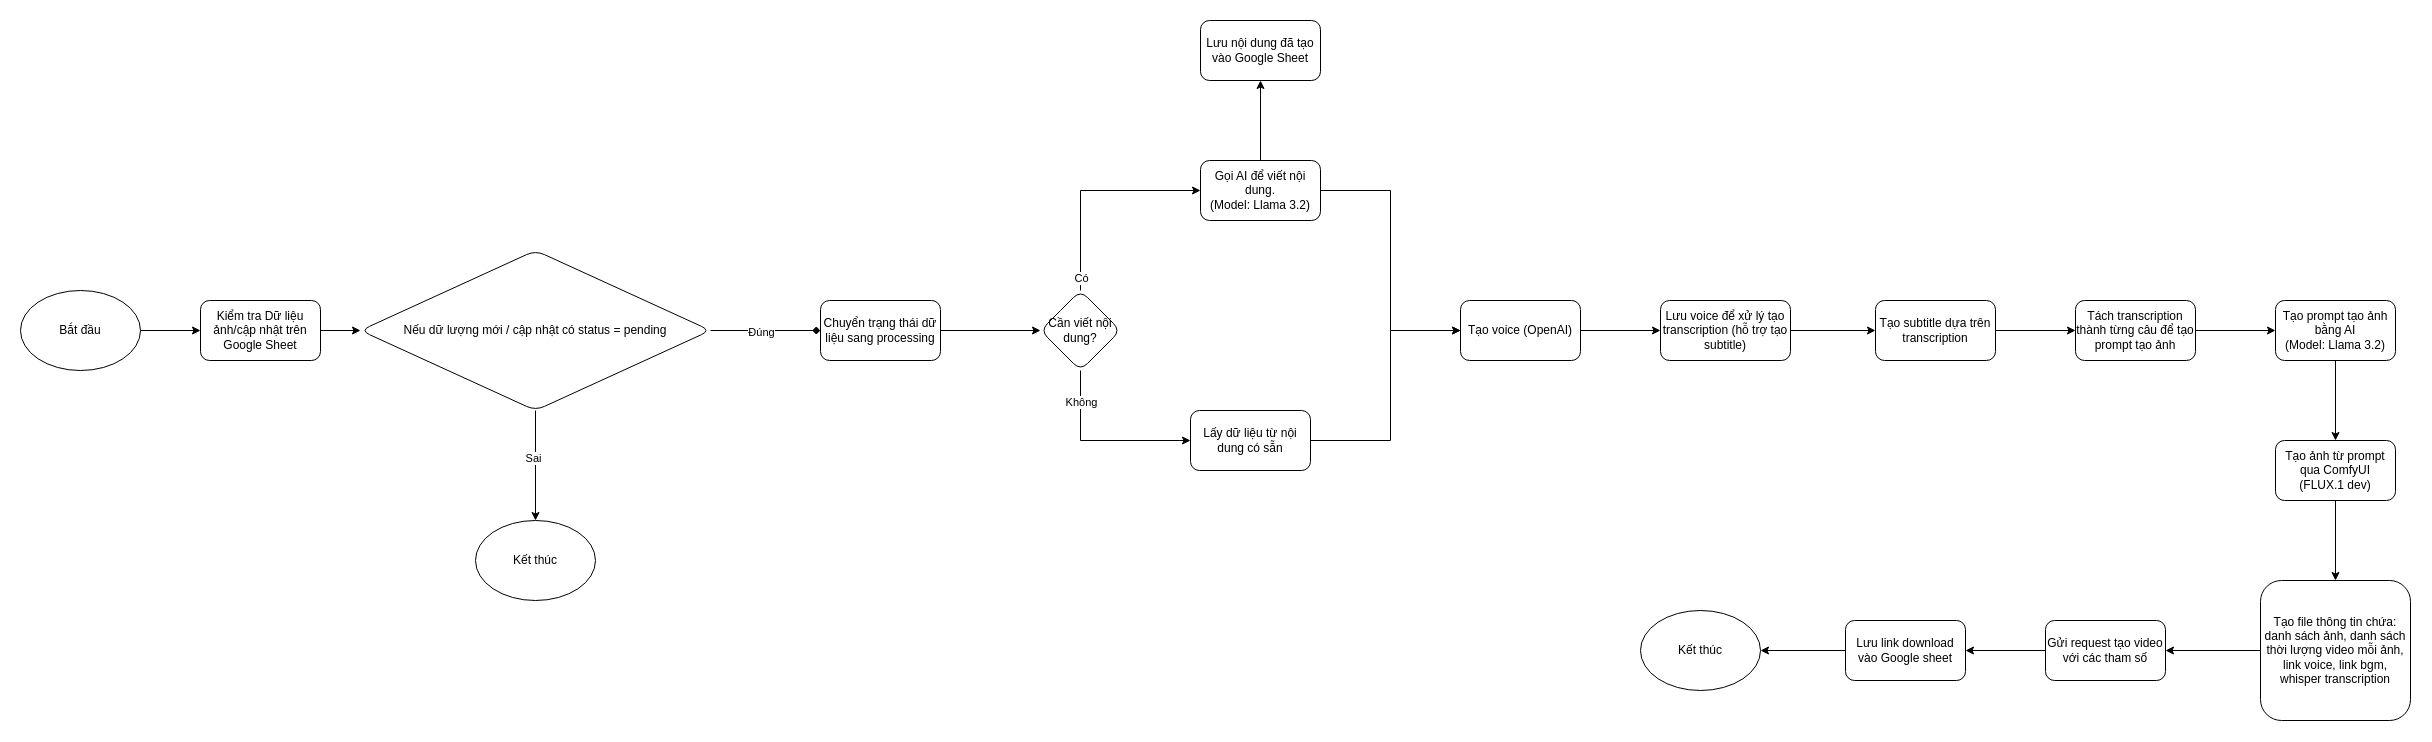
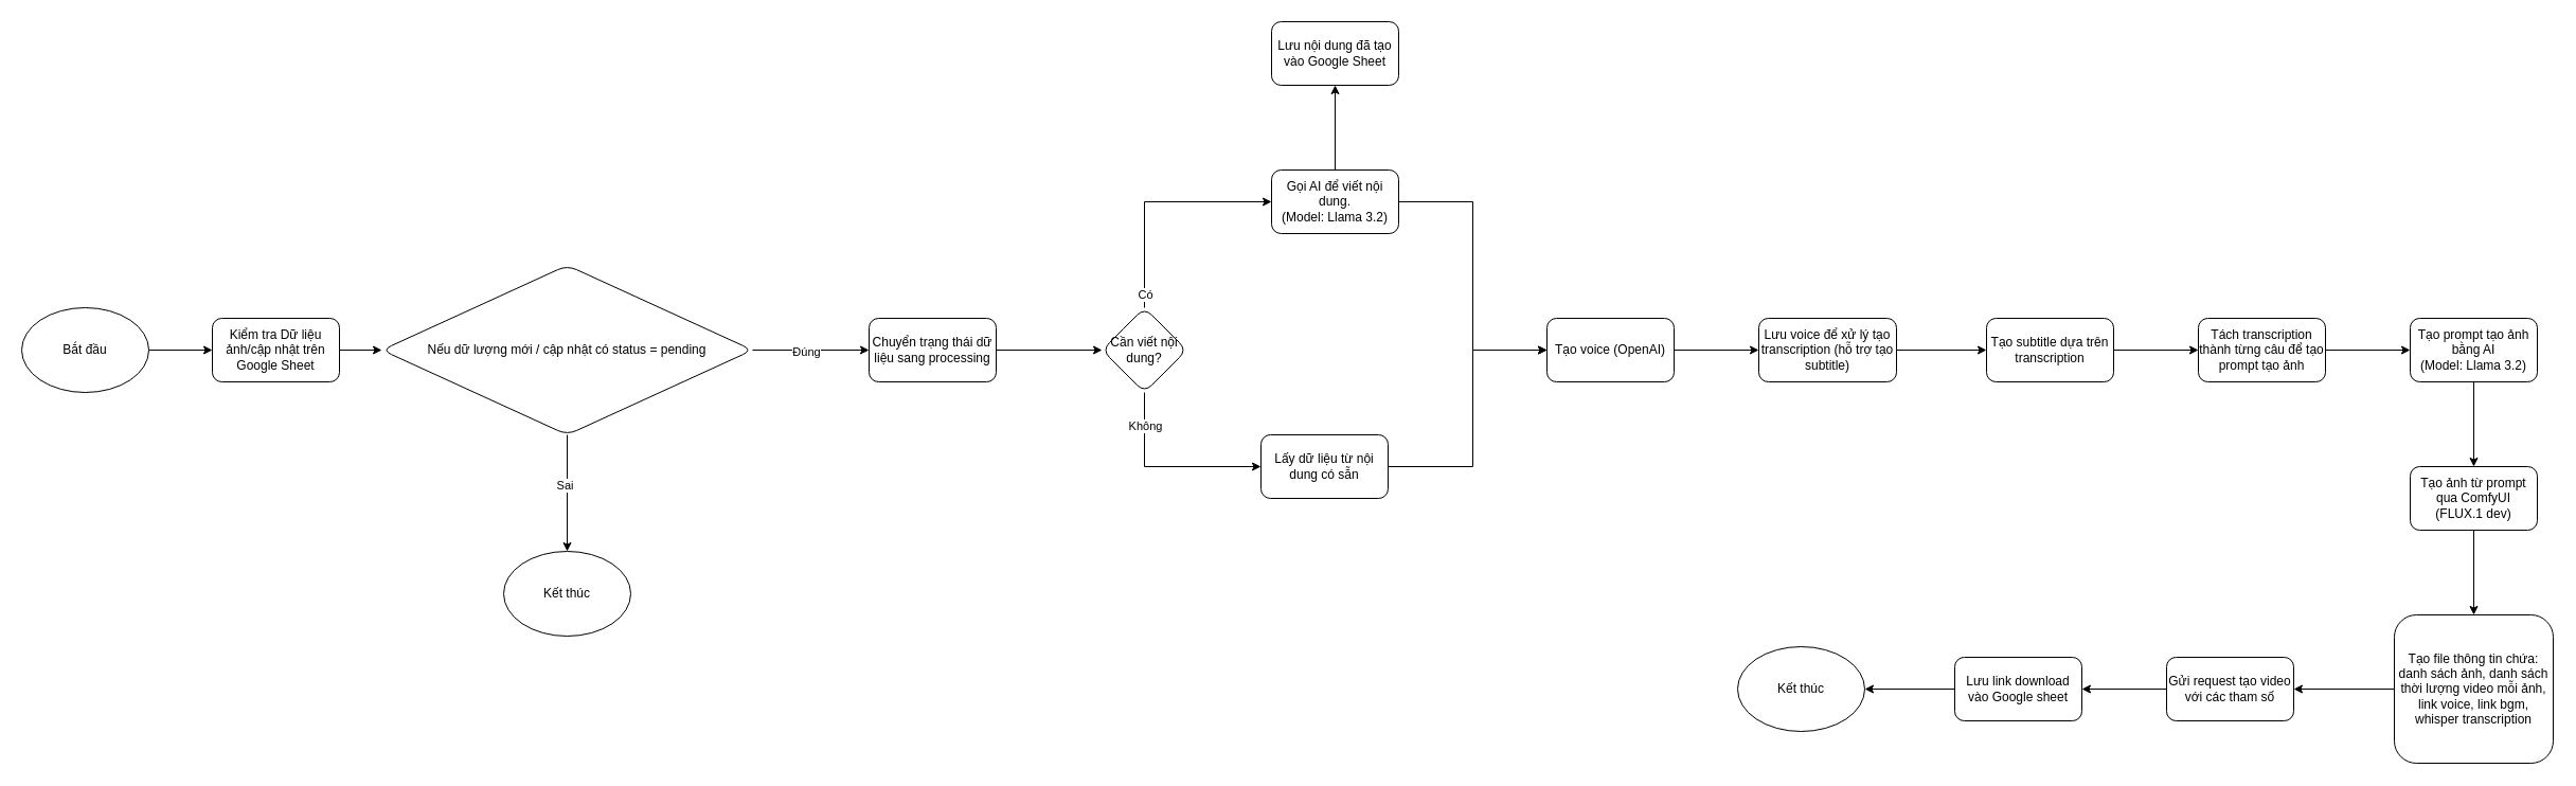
- <mxCell id="7" value="" style="edgeStyle=orthogonalEdgeStyle;rounded=0;orthogonalLoop=1;jettySize=auto;html=1;endArrow=diamond;" edge="1" parent="1" source="9" target="11"><mxGeometry relative="1" as="geometry" /></mxCell>
+ <mxCell id="7" value="" style="edgeStyle=orthogonalEdgeStyle;rounded=0;orthogonalLoop=1;jettySize=auto;html=1;" edge="1" parent="1" source="9" target="11"><mxGeometry relative="1" as="geometry" /></mxCell>
